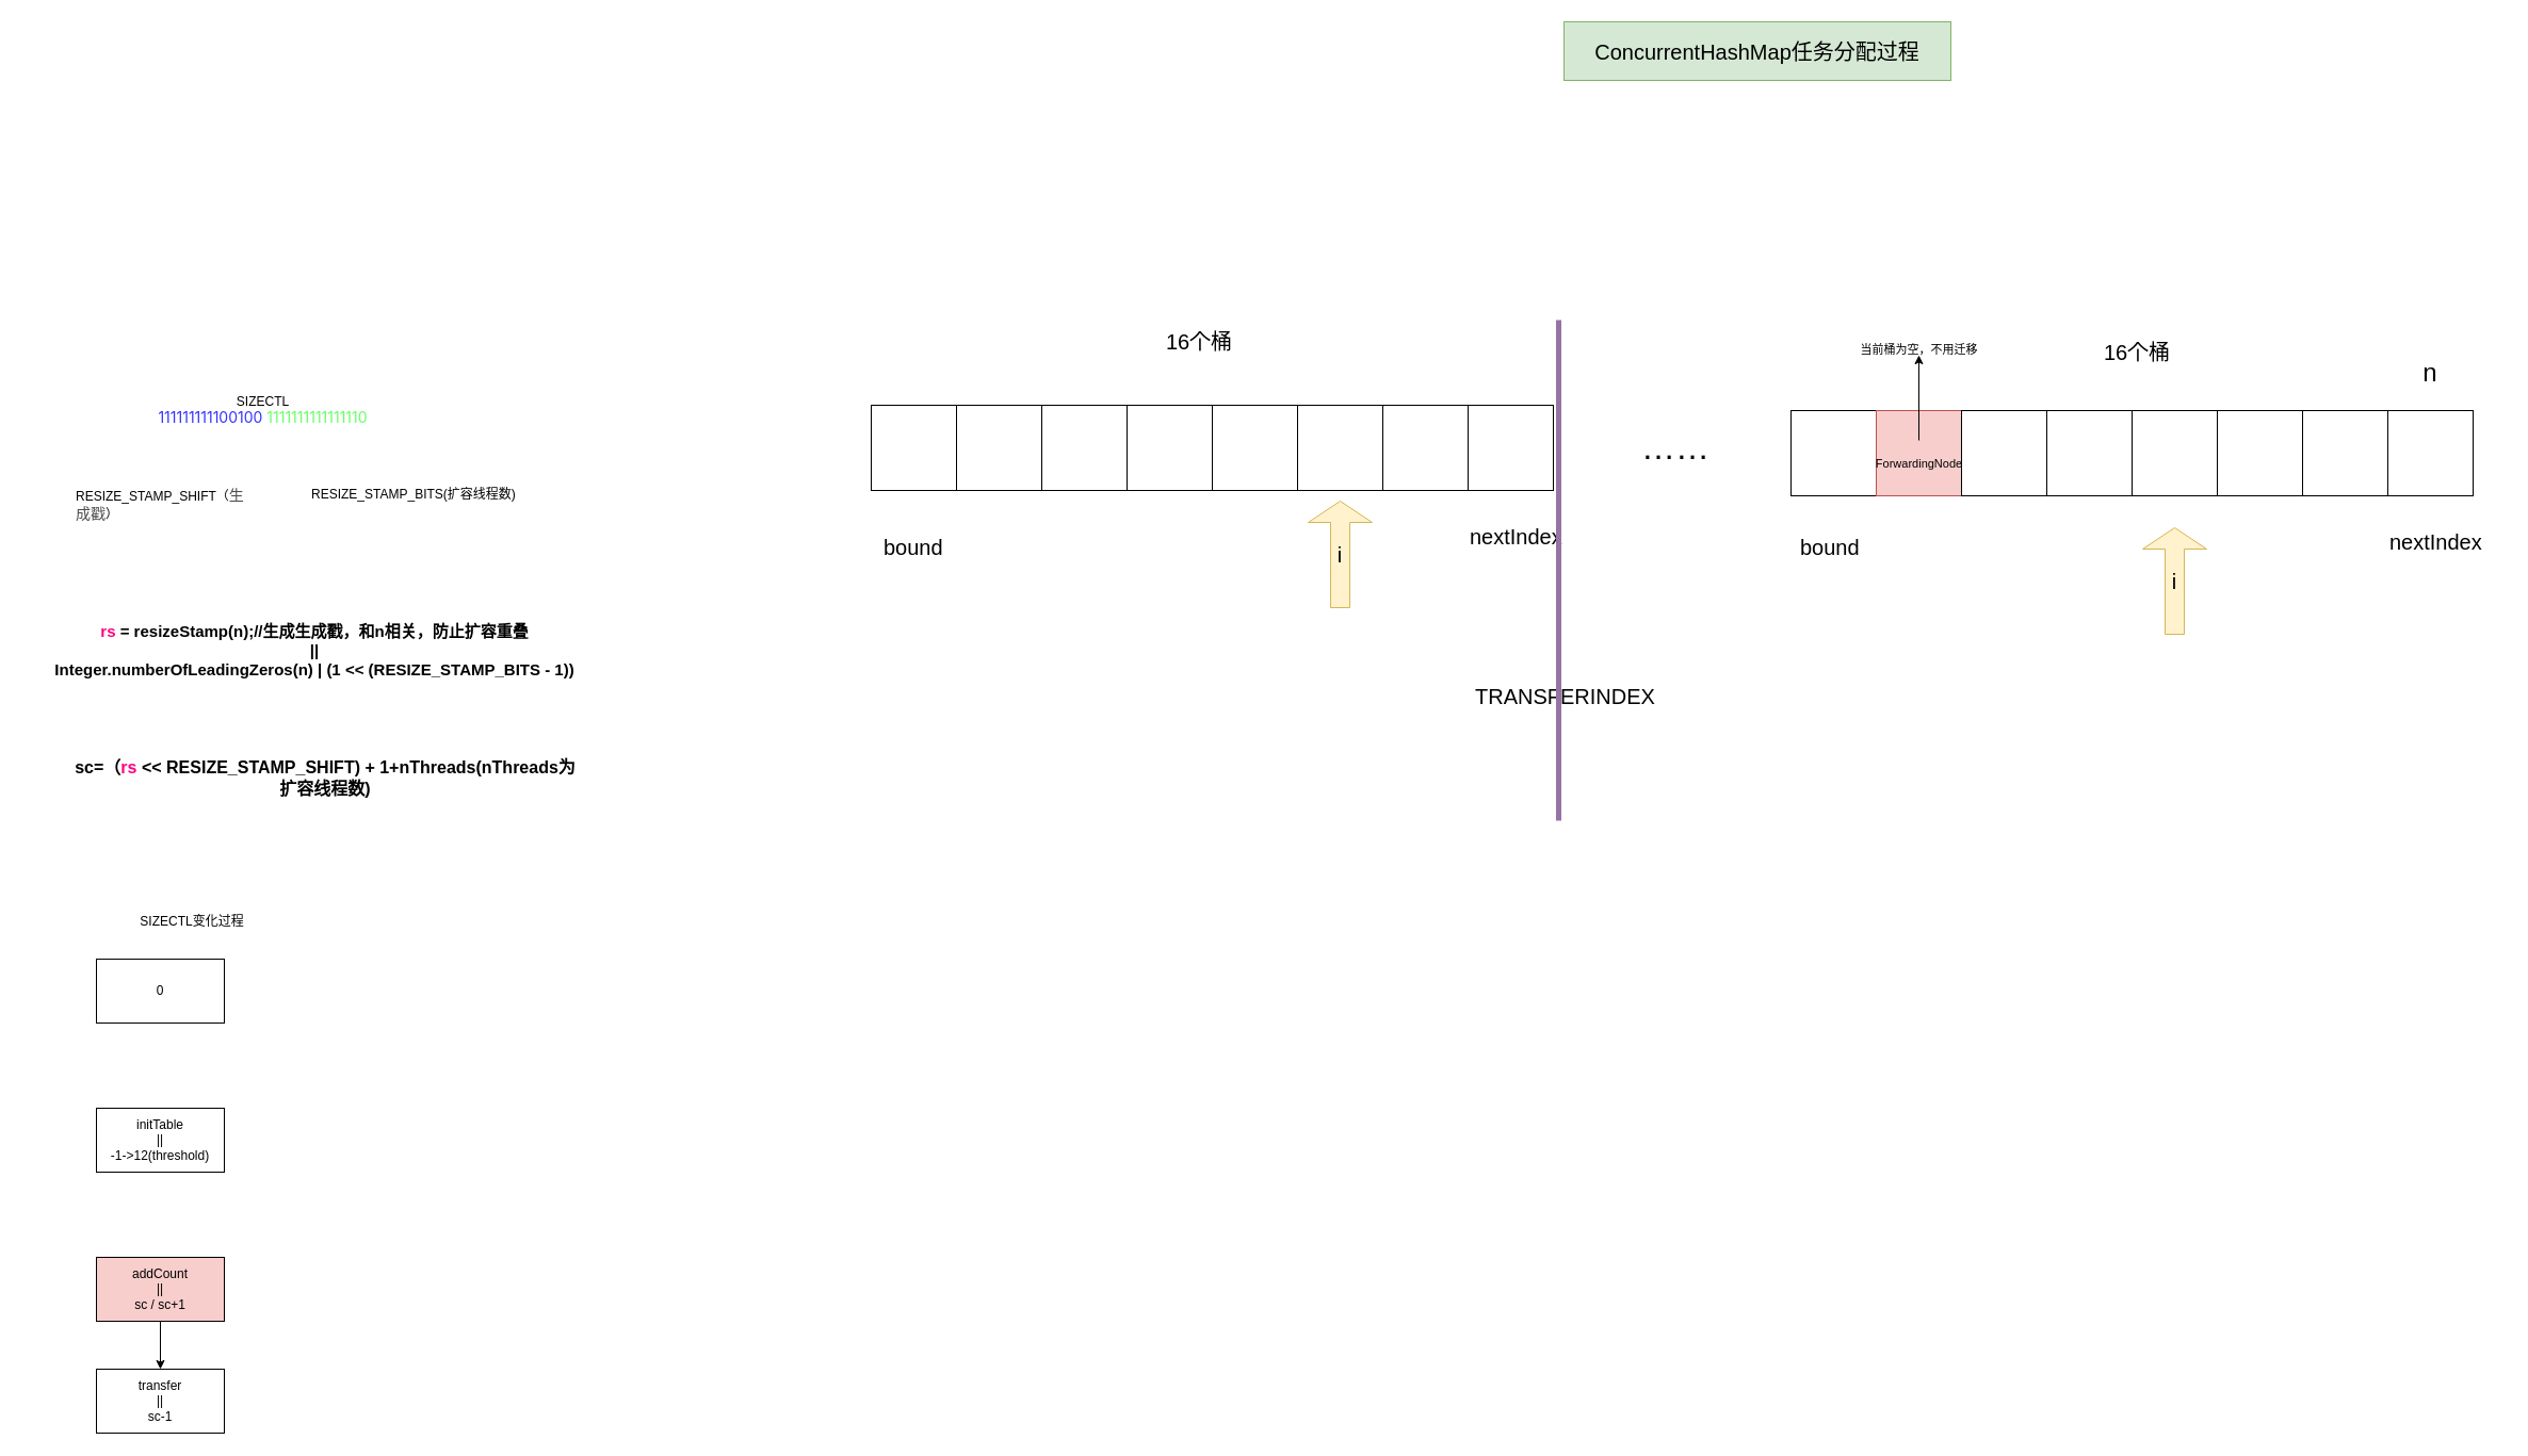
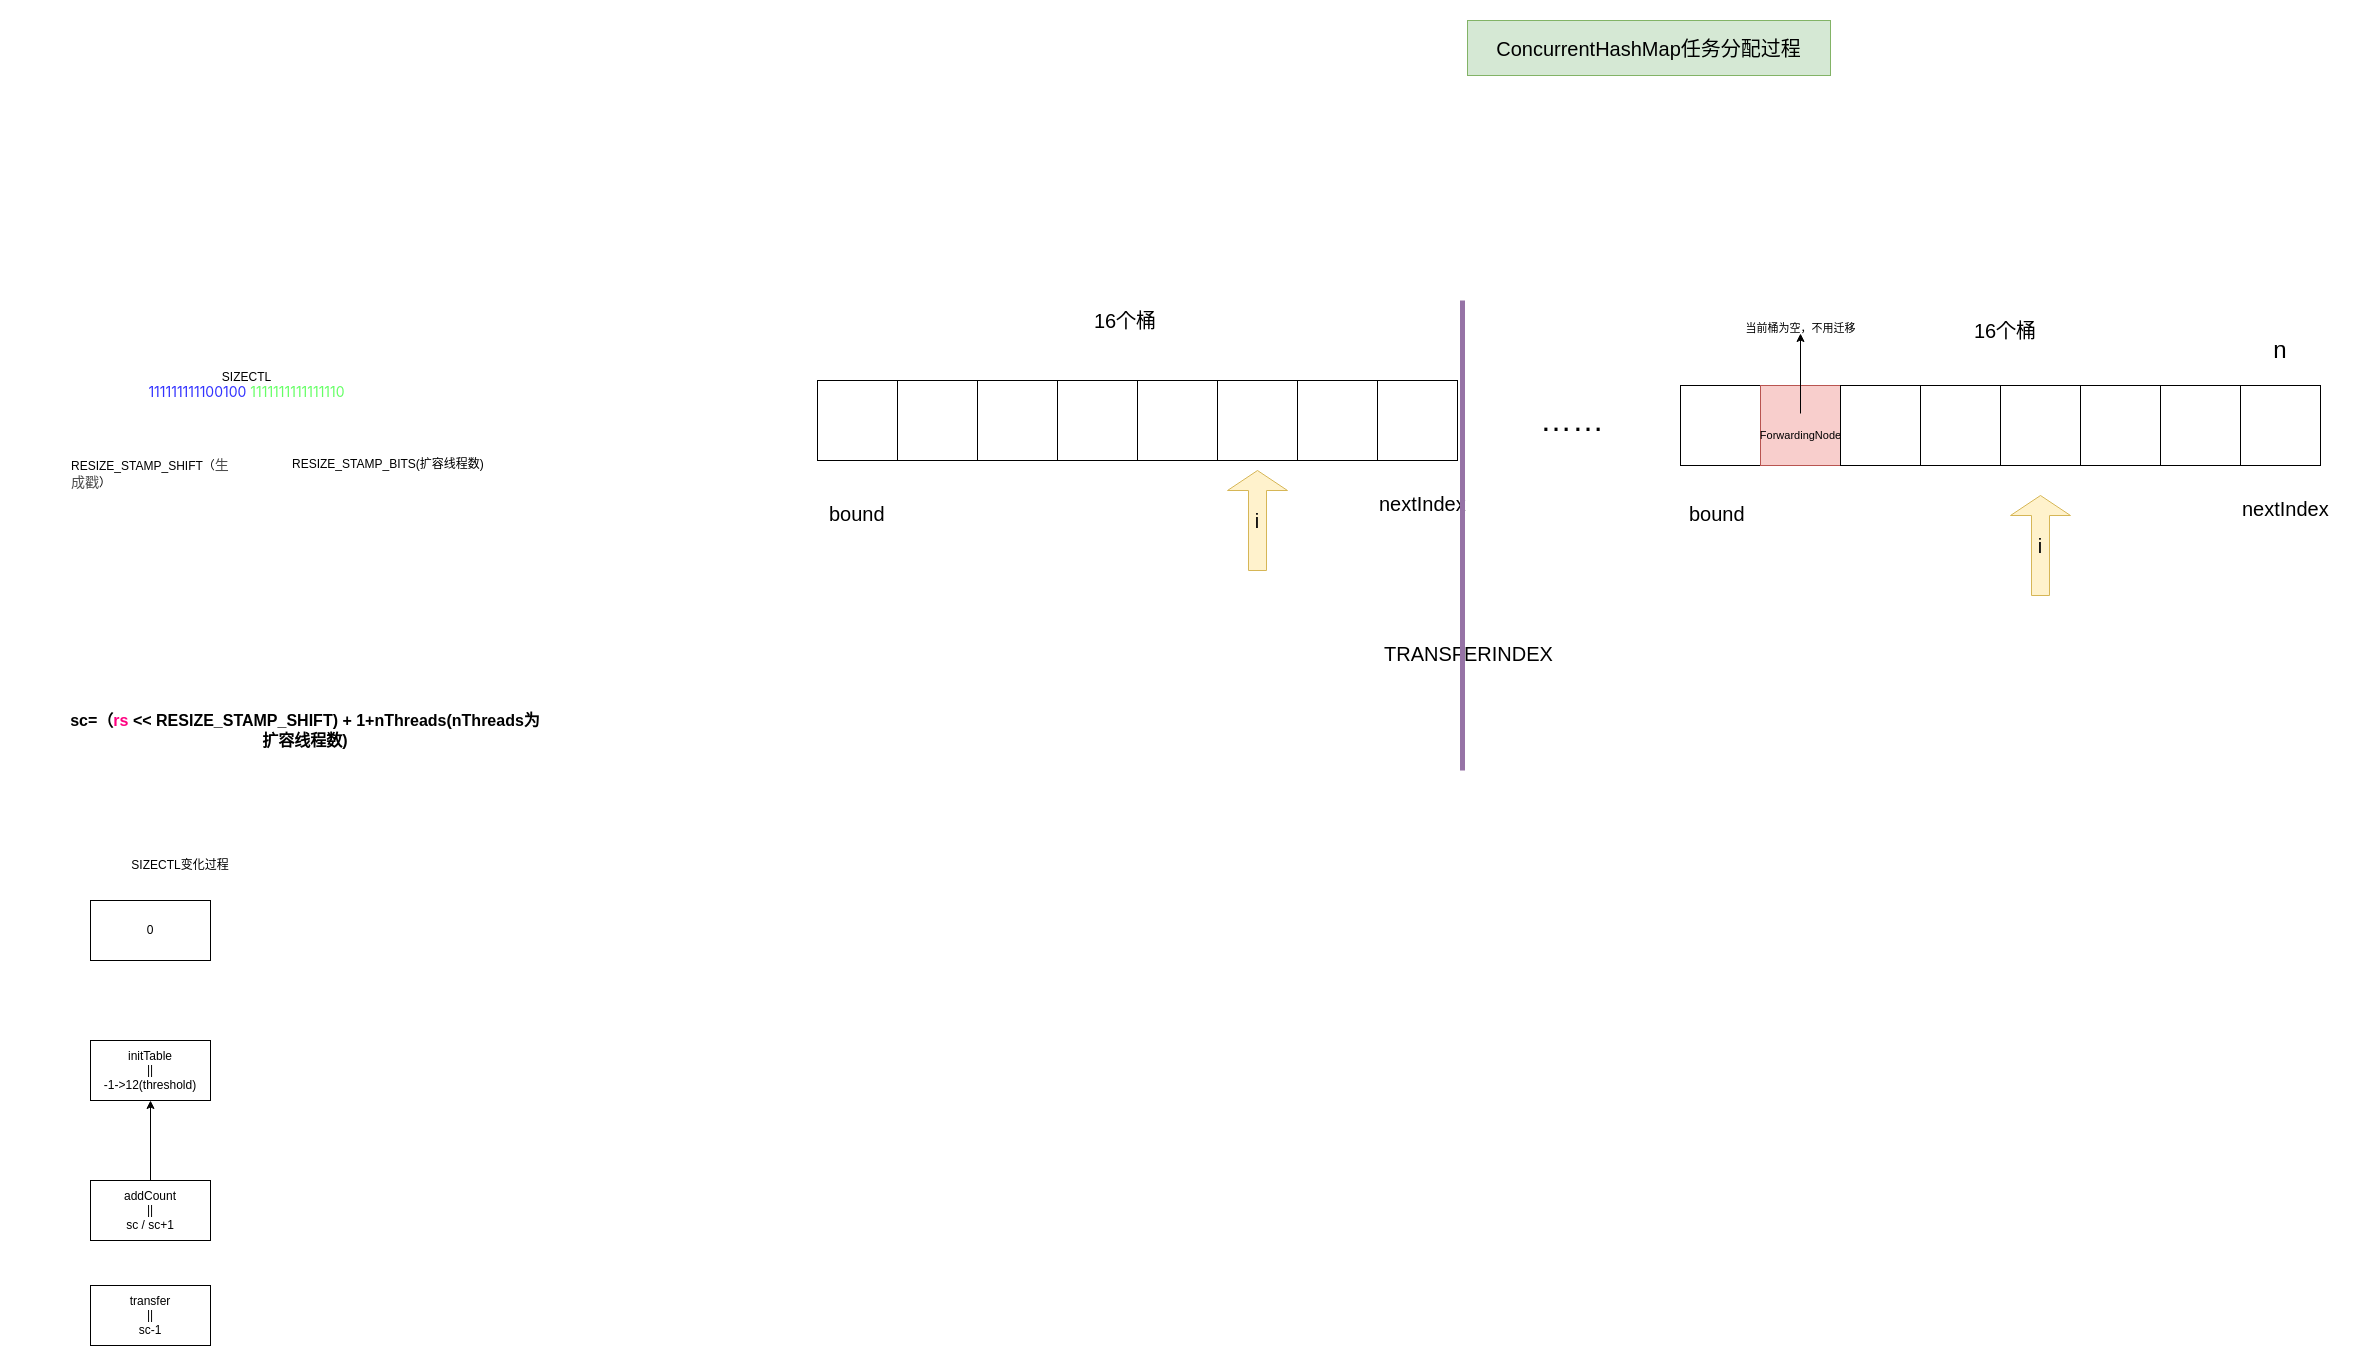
- <mxCell id="5" value="&lt;font style=&quot;font-size: 15px&quot;&gt;&lt;b&gt;&lt;font color=&quot;#ff0080&quot;&gt;rs &lt;/font&gt;= resizeStamp(n);//生成生成戳，和n相关，防止扩容重叠&lt;br&gt;||&lt;br&gt;Integer.numberOfLeadingZeros(n) | (1 &amp;lt;&amp;lt; (RESIZE_STAMP_BITS - 1))&lt;/b&gt;&lt;/font&gt;" style="text;html=1;strokeColor=none;fillColor=none;align=center;verticalAlign=middle;whiteSpace=wrap;rounded=0;" vertex="1" parent="1"><mxGeometry x="20" y="570" width="550" height="80" as="geometry" /></mxCell>
- <mxCell id="10" value="addCount&lt;br&gt;||&lt;br&gt;sc / sc+1" style="rounded=0;whiteSpace=wrap;html=1;fillColor=#f8cecc;" vertex="1" parent="1"><mxGeometry x="90" y="1180" width="120" height="60" as="geometry" /></mxCell>
+ <mxCell id="10" value="addCount&lt;br&gt;||&lt;br&gt;sc / sc+1" style="rounded=0;whiteSpace=wrap;html=1;" vertex="1" parent="1"><mxGeometry x="90" y="1180" width="120" height="60" as="geometry" /></mxCell>
- <mxCell id="9" value="" style="edgeStyle=orthogonalEdgeStyle;rounded=0;orthogonalLoop=1;jettySize=auto;html=1;" edge="1" parent="1" source="10" target="11"><mxGeometry relative="1" as="geometry" /></mxCell>
+ <mxCell id="9" value="" style="edgeStyle=orthogonalEdgeStyle;rounded=0;orthogonalLoop=1;jettySize=auto;html=1;" edge="1" parent="1" source="10" target="8"><mxGeometry relative="1" as="geometry" /></mxCell>
